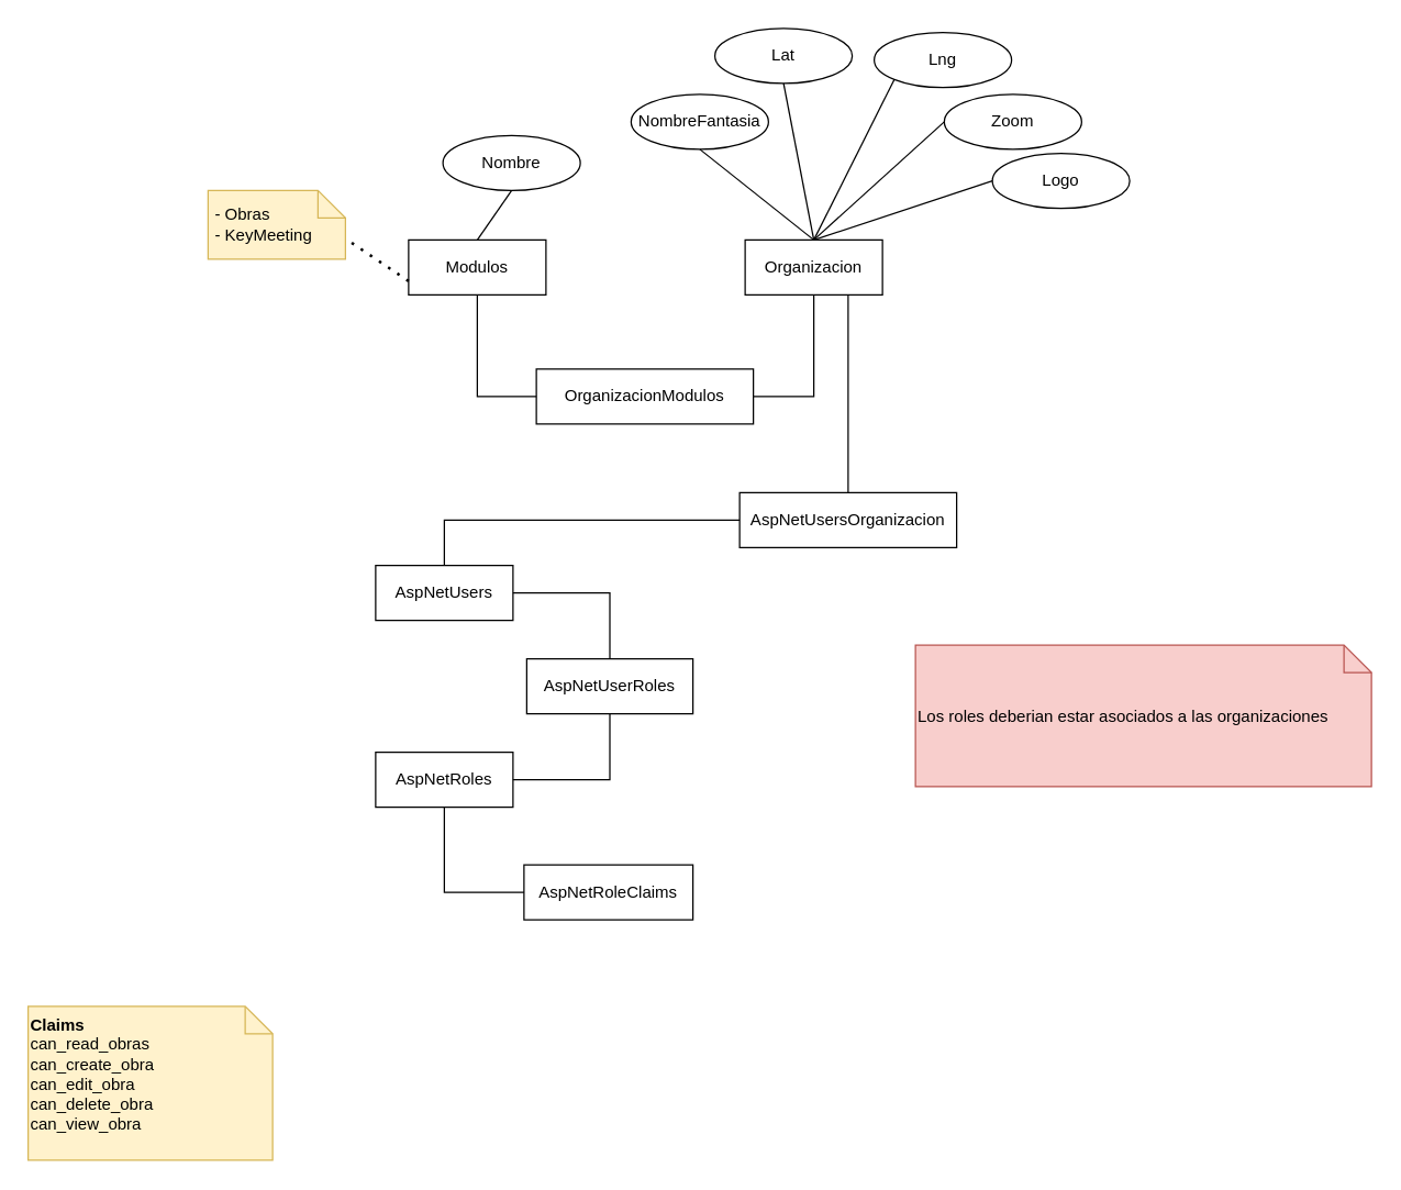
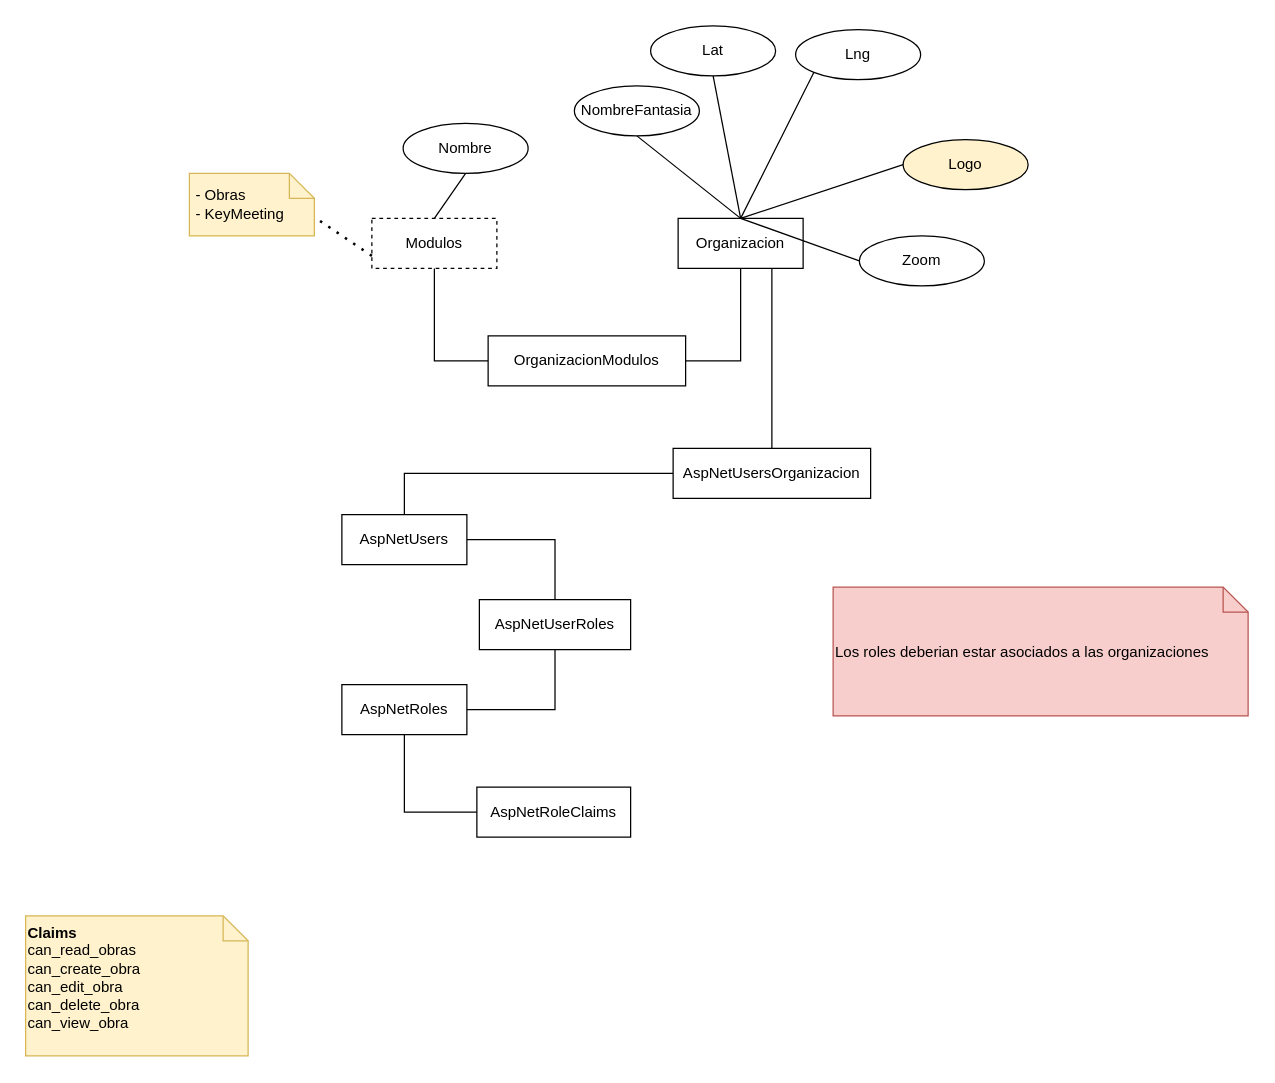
- <mxCell id="7" value="Zoom" style="ellipse;whiteSpace=wrap;html=1;align=center;" parent="1" vertex="1"><mxGeometry x="687" y="68" width="100" height="40" as="geometry" /></mxCell>
+ <mxCell id="7" value="Zoom" style="ellipse;whiteSpace=wrap;html=1;align=center;" parent="1" vertex="1"><mxGeometry x="687" y="188" width="100" height="40" as="geometry" /></mxCell>
- <mxCell id="8" value="Logo" style="ellipse;whiteSpace=wrap;html=1;align=center;" parent="1" vertex="1"><mxGeometry x="722" y="111" width="100" height="40" as="geometry" /></mxCell>
+ <mxCell id="8" value="Logo" style="ellipse;whiteSpace=wrap;html=1;align=center;fillColor=#fff2cc;" parent="1" vertex="1"><mxGeometry x="722" y="111" width="100" height="40" as="geometry" /></mxCell>
- <mxCell id="2" value="Modulos" style="whiteSpace=wrap;html=1;align=center;" parent="1" vertex="1"><mxGeometry x="297" y="174" width="100" height="40" as="geometry" /></mxCell>
+ <mxCell id="2" value="Modulos" style="whiteSpace=wrap;html=1;align=center;dashed=1;" parent="1" vertex="1"><mxGeometry x="297" y="174" width="100" height="40" as="geometry" /></mxCell>
